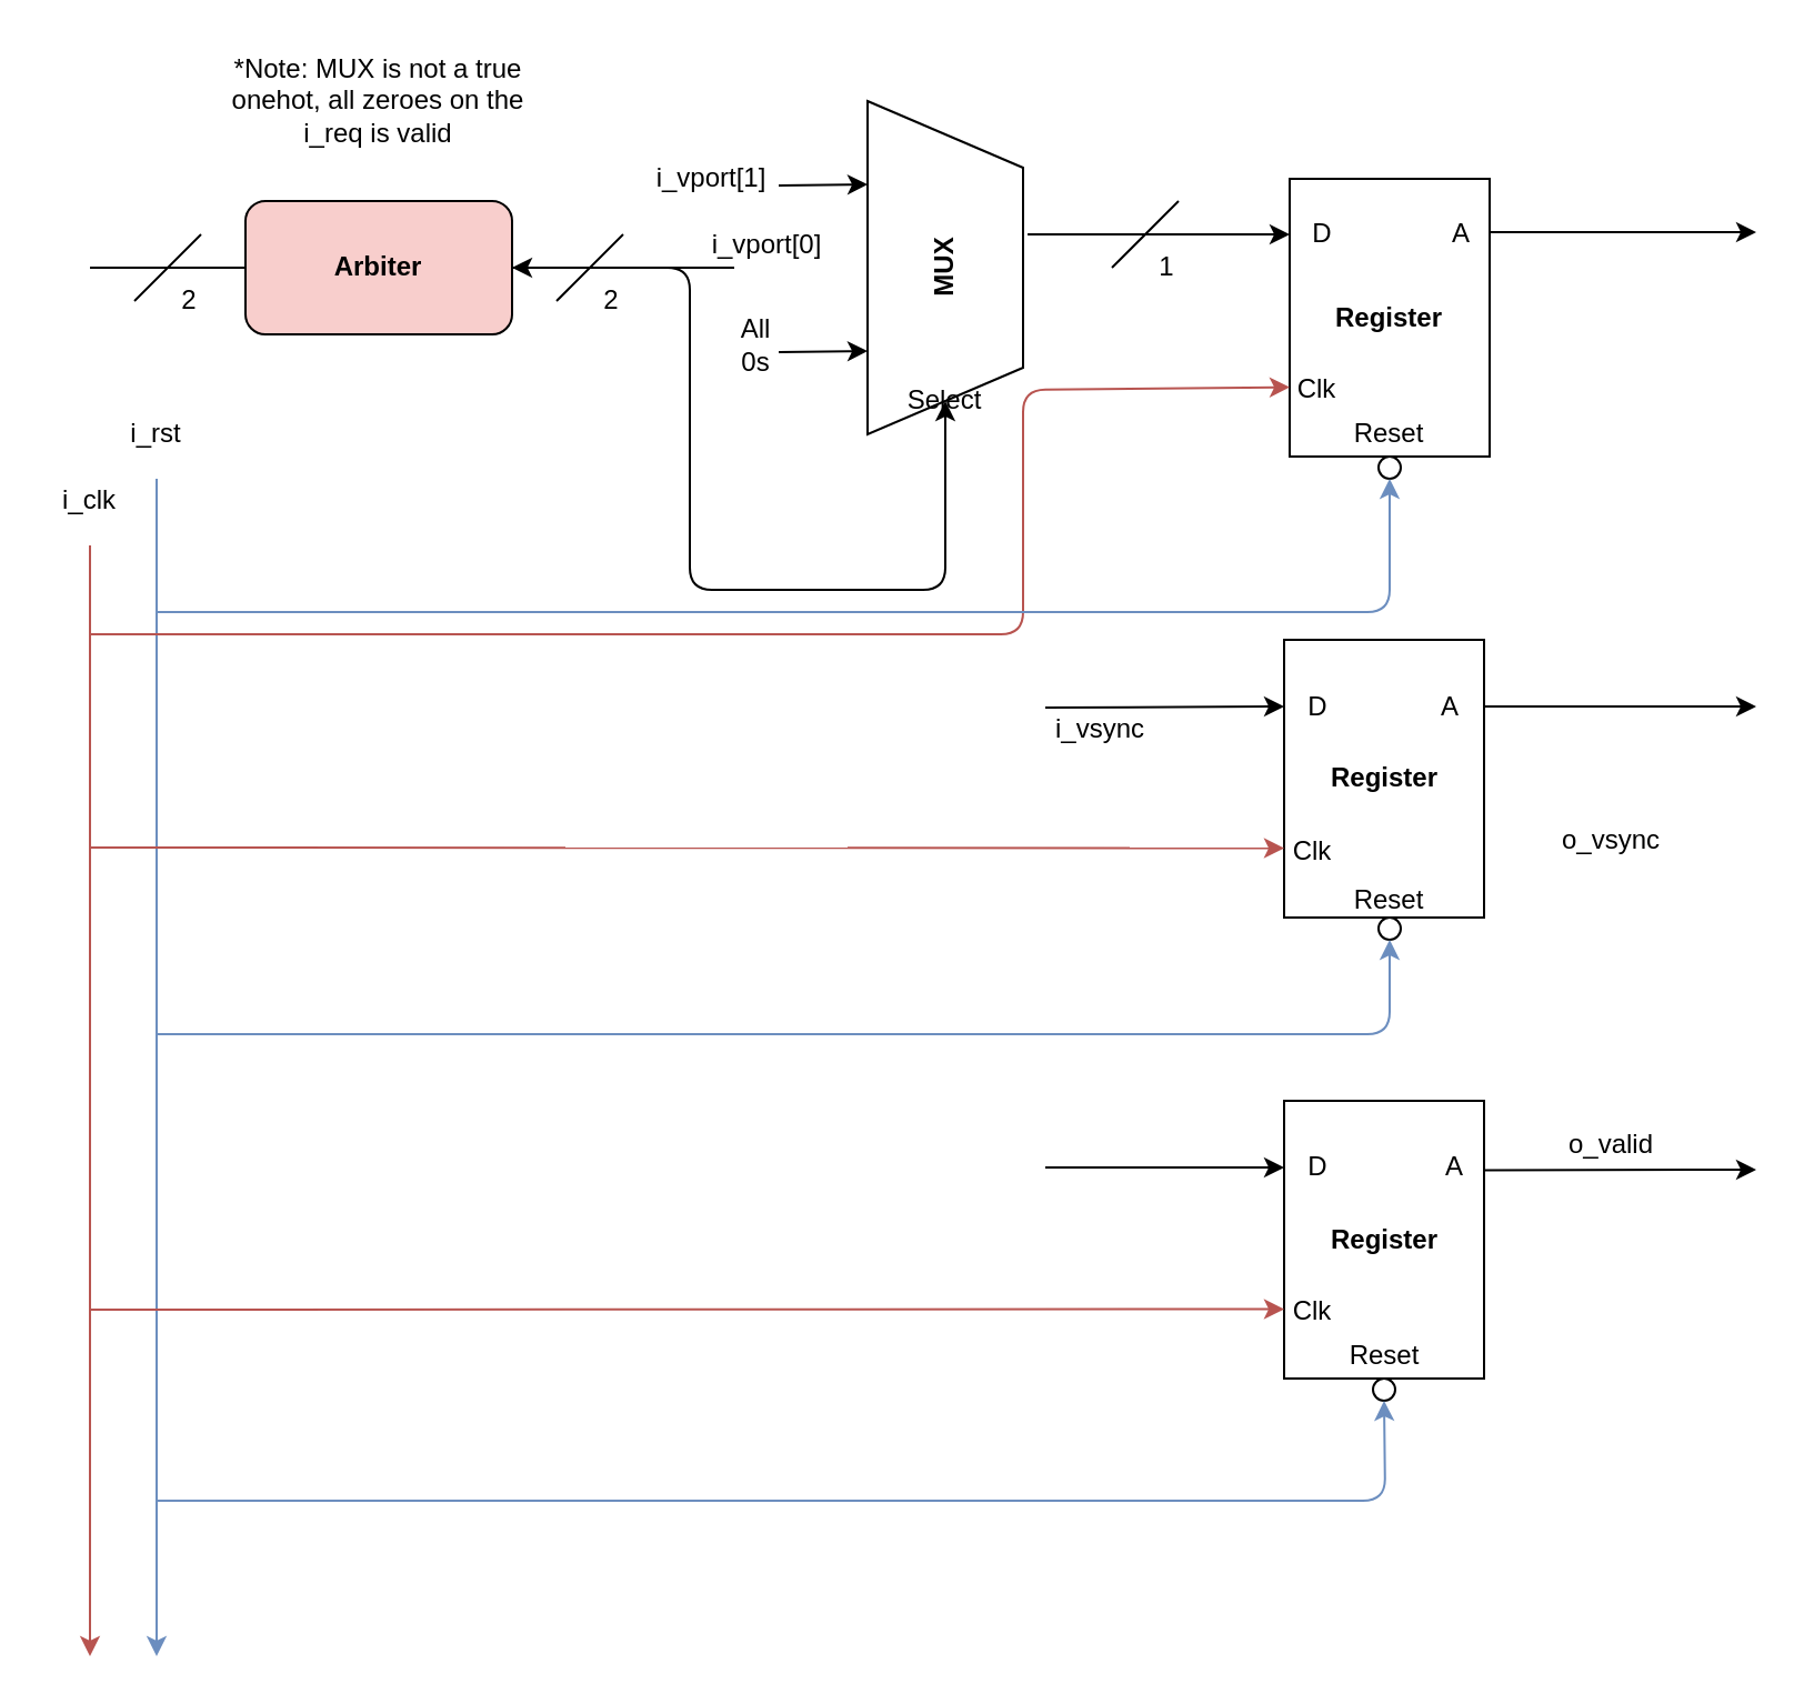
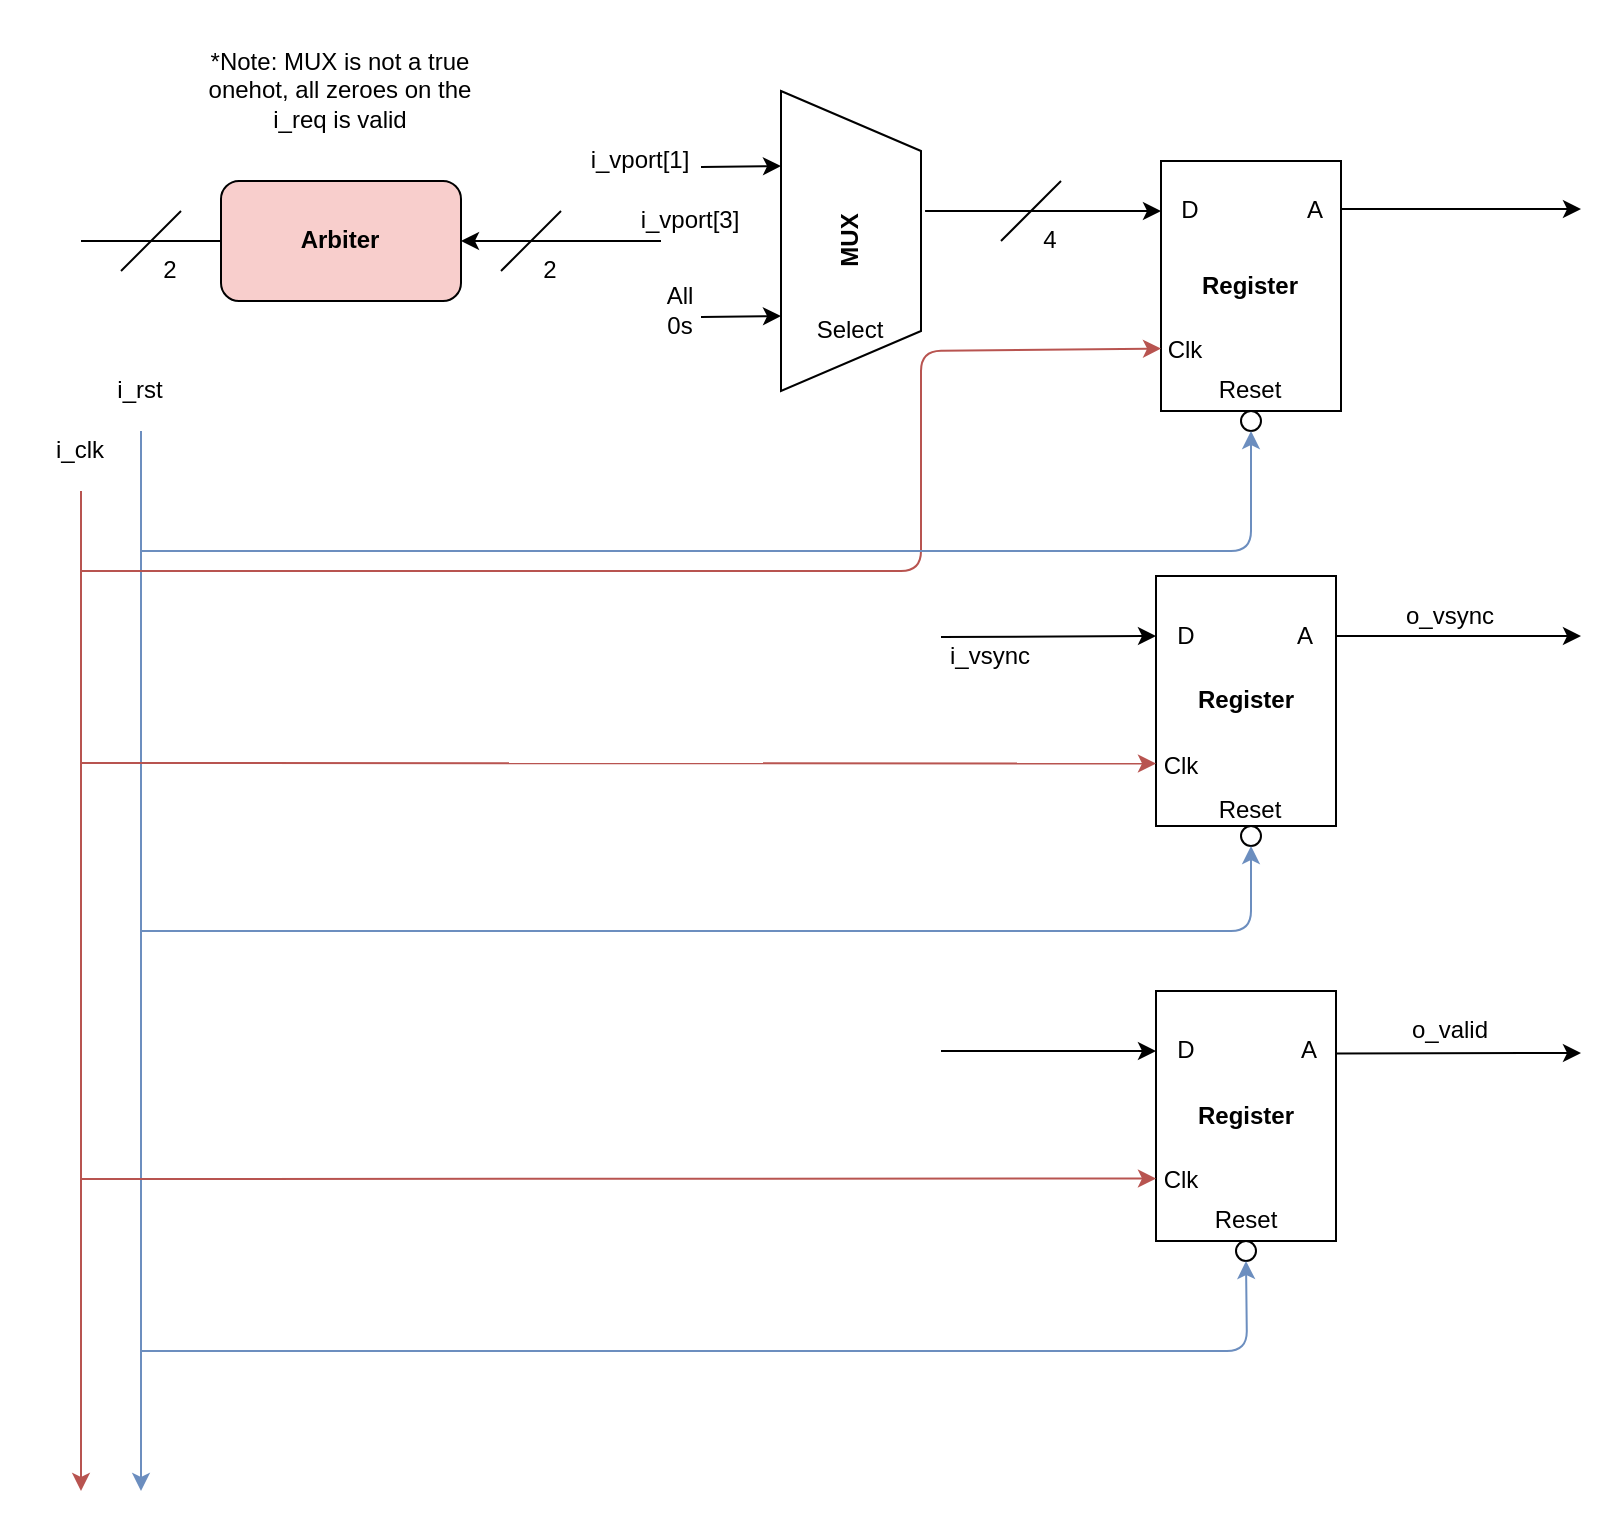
- <mxCell id="37" value="i_vport[0]" style="text;html=1;strokeColor=none;fillColor=none;align=center;verticalAlign=middle;whiteSpace=wrap;rounded=0;" parent="1" vertex="1"><mxGeometry x="315" y="100" width="60" height="20" as="geometry" /></mxCell>
+ <mxCell id="37" value="i_vport[3]" style="text;html=1;strokeColor=none;fillColor=none;align=center;verticalAlign=middle;whiteSpace=wrap;rounded=0;" parent="1" vertex="1"><mxGeometry x="315" y="100" width="60" height="20" as="geometry" /></mxCell>
- <mxCell id="28" value="1" style="text;html=1;strokeColor=none;fillColor=none;align=center;verticalAlign=middle;whiteSpace=wrap;rounded=0;" parent="1" vertex="1"><mxGeometry x="520" y="110" width="10" height="20" as="geometry" /></mxCell>
+ <mxCell id="28" value="4" style="text;html=1;strokeColor=none;fillColor=none;align=center;verticalAlign=middle;whiteSpace=wrap;rounded=0;" parent="1" vertex="1"><mxGeometry x="520" y="110" width="10" height="20" as="geometry" /></mxCell>
- <mxCell id="11" value="Select" style="text;html=1;strokeColor=none;fillColor=none;align=center;verticalAlign=middle;whiteSpace=wrap;rounded=0;" parent="1" vertex="1"><mxGeometry x="405" y="170" width="40" height="20" as="geometry" /></mxCell>
+ <mxCell id="11" value="Select" style="text;html=1;strokeColor=none;fillColor=none;align=center;verticalAlign=middle;whiteSpace=wrap;rounded=0;" parent="1" vertex="1"><mxGeometry x="405" y="155" width="40" height="20" as="geometry" /></mxCell>
- <mxCell id="4" value="" style="endArrow=classic;html=1;exitX=1;exitY=0.5;exitDx=0;exitDy=0;entryX=1;entryY=0.5;entryDx=0;entryDy=0;" parent="1" source="2" target="3" edge="1"><mxGeometry width="50" height="50" relative="1" as="geometry"><mxPoint x="210" y="305" as="sourcePoint" /><mxPoint x="260" y="255" as="targetPoint" /><Array as="points"><mxPoint x="310" y="120" /><mxPoint x="310" y="265" /><mxPoint x="425" y="265" /></Array></mxGeometry></mxCell>
- <mxCell id="35" value="o_vsync" style="text;html=1;strokeColor=none;fillColor=none;align=center;verticalAlign=middle;whiteSpace=wrap;rounded=0;" parent="1" vertex="1"><mxGeometry x="700" y="367.5" width="50" height="20" as="geometry" /></mxCell>
+ <mxCell id="35" value="o_vsync" style="text;html=1;strokeColor=none;fillColor=none;align=center;verticalAlign=middle;whiteSpace=wrap;rounded=0;" parent="1" vertex="1"><mxGeometry x="700" y="297.5" width="50" height="20" as="geometry" /></mxCell>
